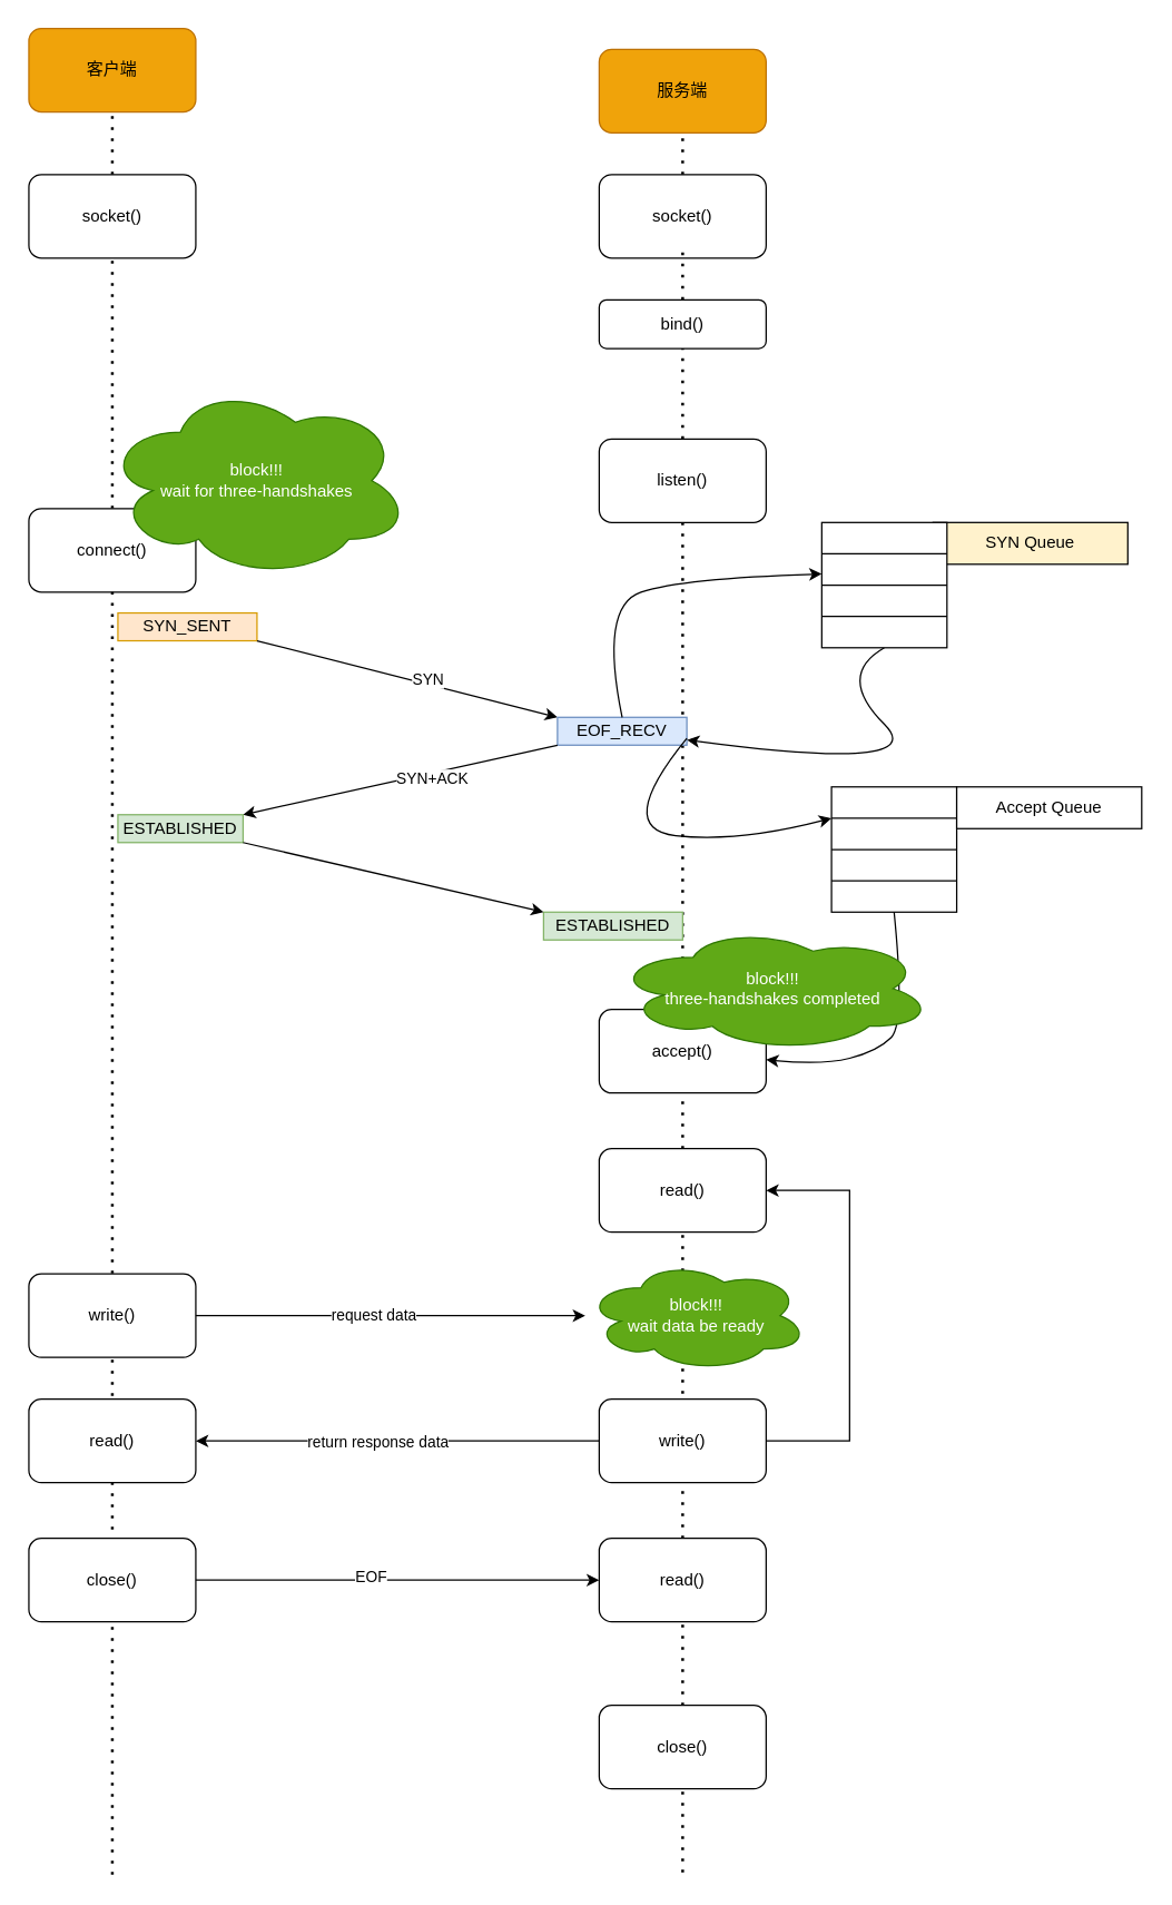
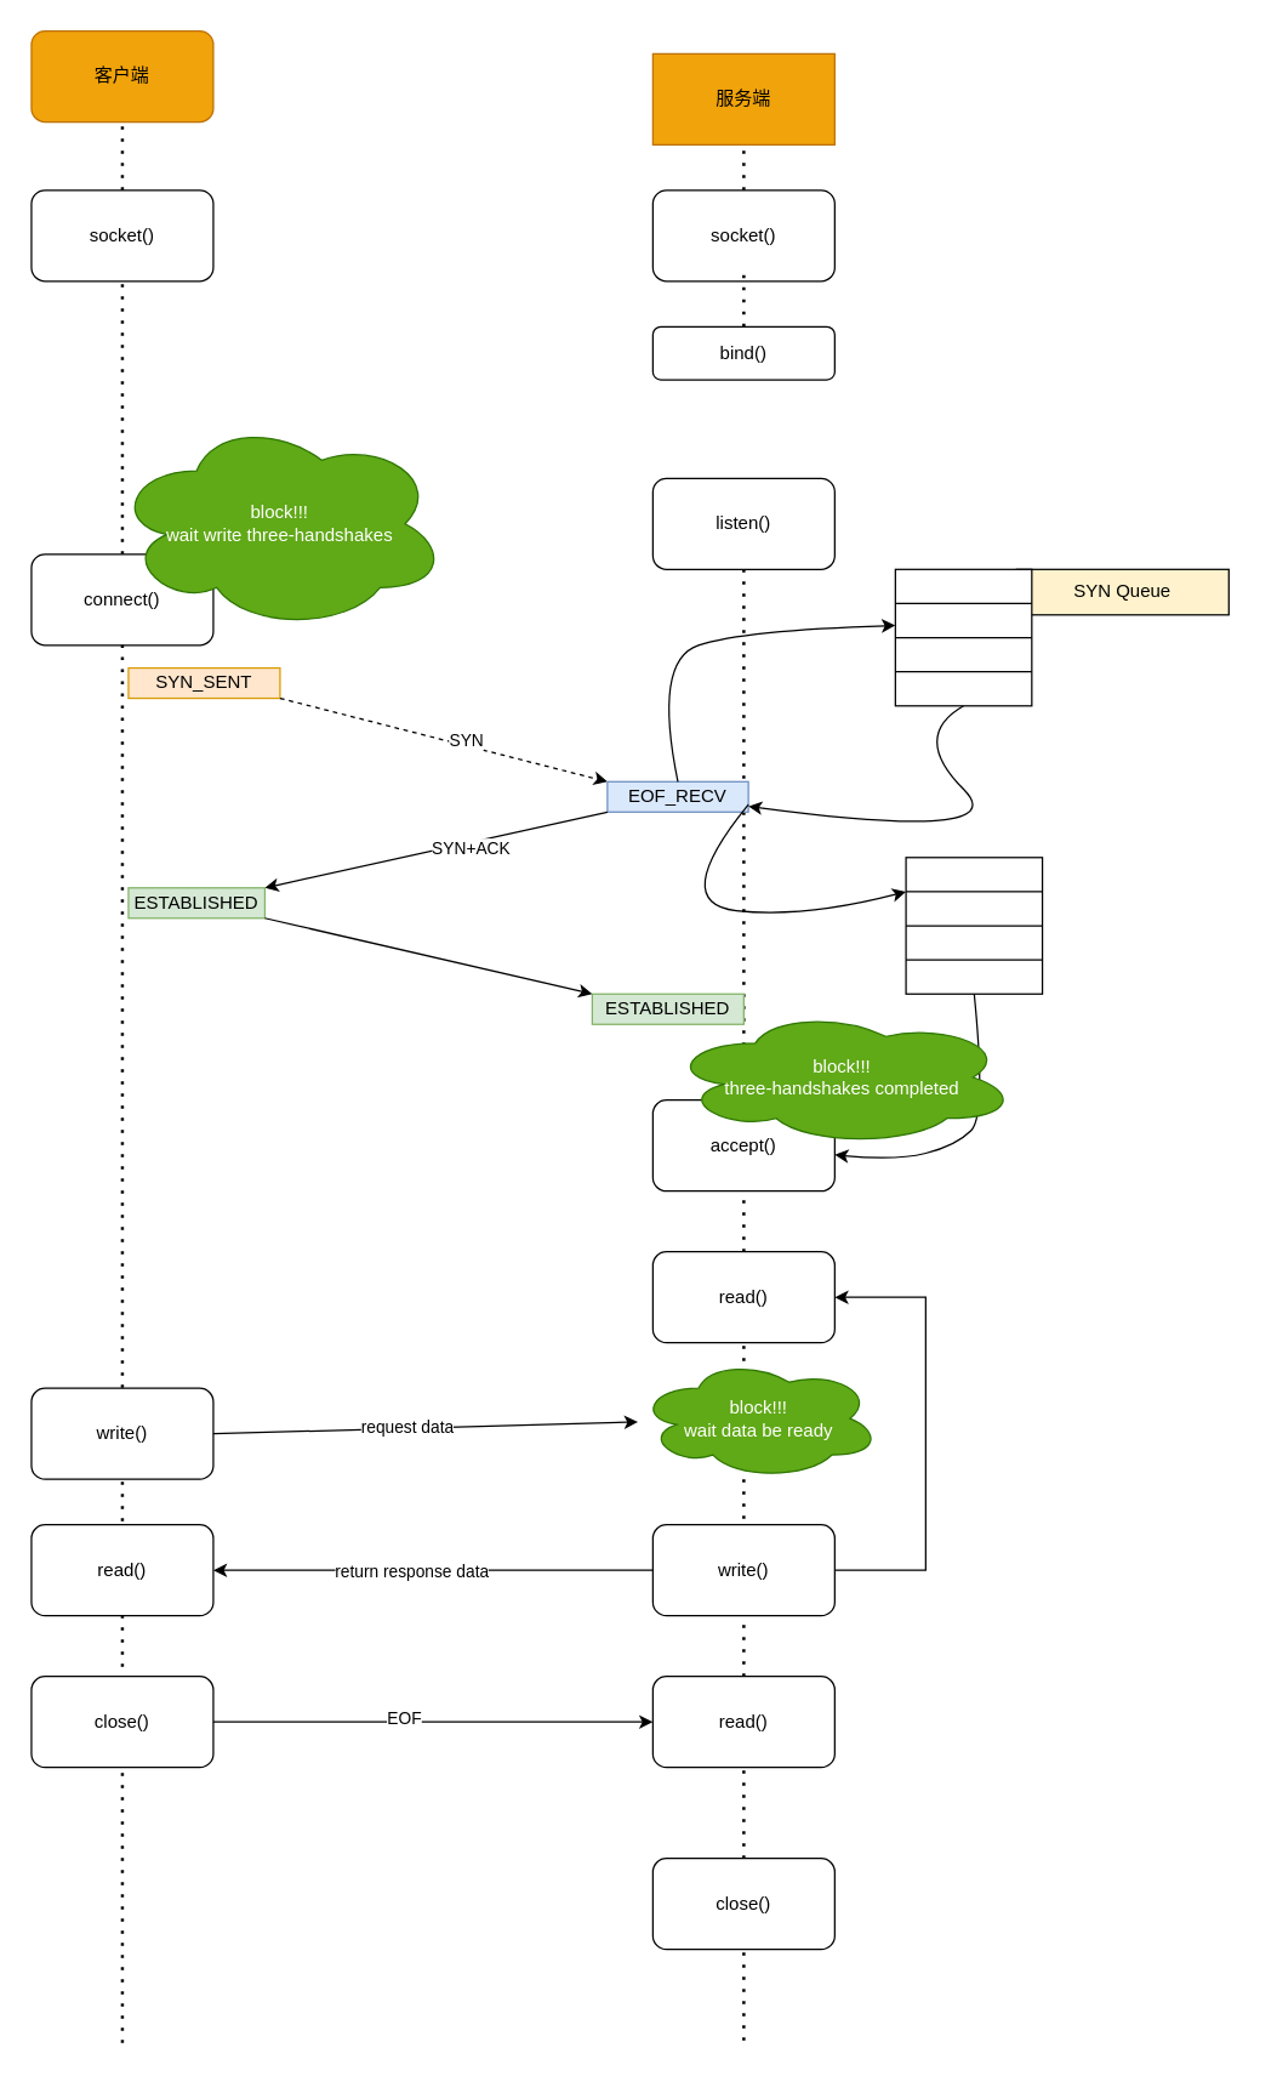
- <mxCell id="3" value="服务端" style="rounded=1;whiteSpace=wrap;html=1;fillColor=#f0a30a;fontColor=#000000;strokeColor=#BD7000;" vertex="1" parent="1"><mxGeometry x="430" y="35" width="120" height="60" as="geometry" /></mxCell>
+ <mxCell id="3" value="服务端" style="whiteSpace=wrap;html=1;fillColor=#f0a30a;fontColor=#000000;strokeColor=#BD7000;rounded=0;" vertex="1" parent="1"><mxGeometry x="430" y="35" width="120" height="60" as="geometry" /></mxCell>
- <mxCell id="11" value="" style="endArrow=none;dashed=1;html=1;dashPattern=1 3;strokeWidth=2;rounded=0;entryX=0.5;entryY=1;entryDx=0;entryDy=0;exitX=0.5;exitY=0;exitDx=0;exitDy=0;" edge="1" parent="1" source="10" target="9"><mxGeometry width="50" height="50" relative="1" as="geometry"><mxPoint x="460" y="335" as="sourcePoint" /><mxPoint x="510" y="285" as="targetPoint" /></mxGeometry></mxCell>
- <mxCell id="14" value="block!!!&lt;br&gt;wait for three-handshakes" style="ellipse;shape=cloud;whiteSpace=wrap;html=1;fillColor=#60a917;fontColor=#ffffff;strokeColor=#2D7600;" vertex="1" parent="1"><mxGeometry x="74" y="275" width="220" height="140" as="geometry" /></mxCell>
+ <mxCell id="14" value="block!!!&lt;br&gt;wait write three-handshakes" style="ellipse;shape=cloud;whiteSpace=wrap;html=1;fillColor=#60a917;fontColor=#ffffff;strokeColor=#2D7600;" vertex="1" parent="1"><mxGeometry x="74" y="275" width="220" height="140" as="geometry" /></mxCell>
- <mxCell id="18" value="" style="endArrow=classic;html=1;rounded=0;exitX=1;exitY=1;exitDx=0;exitDy=0;entryX=0;entryY=0;entryDx=0;entryDy=0;" edge="1" parent="1" source="17" target="20"><mxGeometry width="50" height="50" relative="1" as="geometry"><mxPoint x="200" y="455" as="sourcePoint" /><mxPoint x="320" y="485" as="targetPoint" /></mxGeometry></mxCell>
+ <mxCell id="18" value="" style="endArrow=classic;html=1;rounded=0;exitX=1;exitY=1;exitDx=0;exitDy=0;entryX=0;entryY=0;entryDx=0;entryDy=0;dashed=1;" edge="1" parent="1" source="17" target="20"><mxGeometry width="50" height="50" relative="1" as="geometry"><mxPoint x="200" y="455" as="sourcePoint" /><mxPoint x="320" y="485" as="targetPoint" /></mxGeometry></mxCell>
- <mxCell id="35" value="Accept Queue" style="rounded=0;whiteSpace=wrap;html=1;" vertex="1" parent="1"><mxGeometry x="687" y="565" width="133" height="30" as="geometry" /></mxCell>
- <mxCell id="45" value="block!!!&lt;br&gt;wait data be ready" style="ellipse;shape=cloud;whiteSpace=wrap;html=1;fillColor=#60a917;fontColor=#ffffff;strokeColor=#2D7600;" vertex="1" parent="1"><mxGeometry x="420" y="905" width="160" height="80" as="geometry" /></mxCell>
+ <mxCell id="45" value="block!!!&lt;br&gt;wait data be ready" style="ellipse;shape=cloud;whiteSpace=wrap;html=1;fillColor=#60a917;fontColor=#ffffff;strokeColor=#2D7600;" vertex="1" parent="1"><mxGeometry x="420" y="895" width="160" height="80" as="geometry" /></mxCell>
